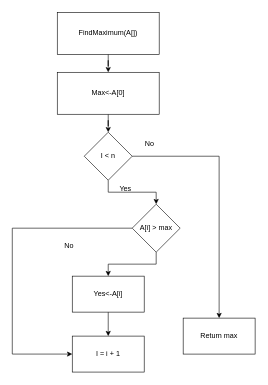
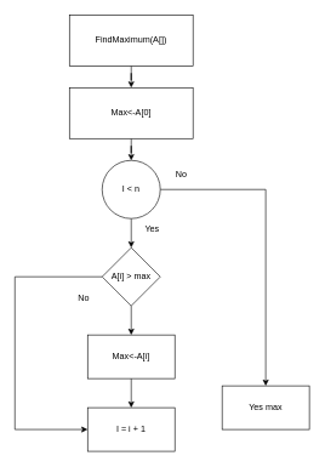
- <mxCell id="8" value="I &amp;lt; n" style="rhombus;whiteSpace=wrap;html=1;" vertex="1" parent="1"><mxGeometry x="140" y="220" width="80" height="80" as="geometry" /></mxCell>
+ <mxCell id="8" value="I &amp;lt; n" style="ellipse;whiteSpace=wrap;html=1;" vertex="1" parent="1"><mxGeometry x="140" y="220" width="80" height="80" as="geometry" /></mxCell>
- <mxCell id="11" value="A[i] &amp;gt; max" style="rhombus;whiteSpace=wrap;html=1;" vertex="1" parent="1"><mxGeometry x="220" y="340" width="80" height="80" as="geometry" /></mxCell>
+ <mxCell id="11" value="A[i] &amp;gt; max" style="rhombus;whiteSpace=wrap;html=1;" vertex="1" parent="1"><mxGeometry x="140" y="340" width="80" height="80" as="geometry" /></mxCell>
- <mxCell id="13" value="Yes&amp;lt;-A[i]" style="rounded=0;whiteSpace=wrap;html=1;" vertex="1" parent="1"><mxGeometry x="120" y="460" width="120" height="60" as="geometry" /></mxCell>
+ <mxCell id="13" value="Max&amp;lt;-A[i]" style="rounded=0;whiteSpace=wrap;html=1;" vertex="1" parent="1"><mxGeometry x="120" y="460" width="120" height="60" as="geometry" /></mxCell>
- <mxCell id="15" value="Return max" style="rounded=0;whiteSpace=wrap;html=1;" vertex="1" parent="1"><mxGeometry x="305" y="530" width="120" height="60" as="geometry" /></mxCell>
+ <mxCell id="15" value="Yes max" style="rounded=0;whiteSpace=wrap;html=1;" vertex="1" parent="1"><mxGeometry x="305" y="530" width="120" height="60" as="geometry" /></mxCell>
